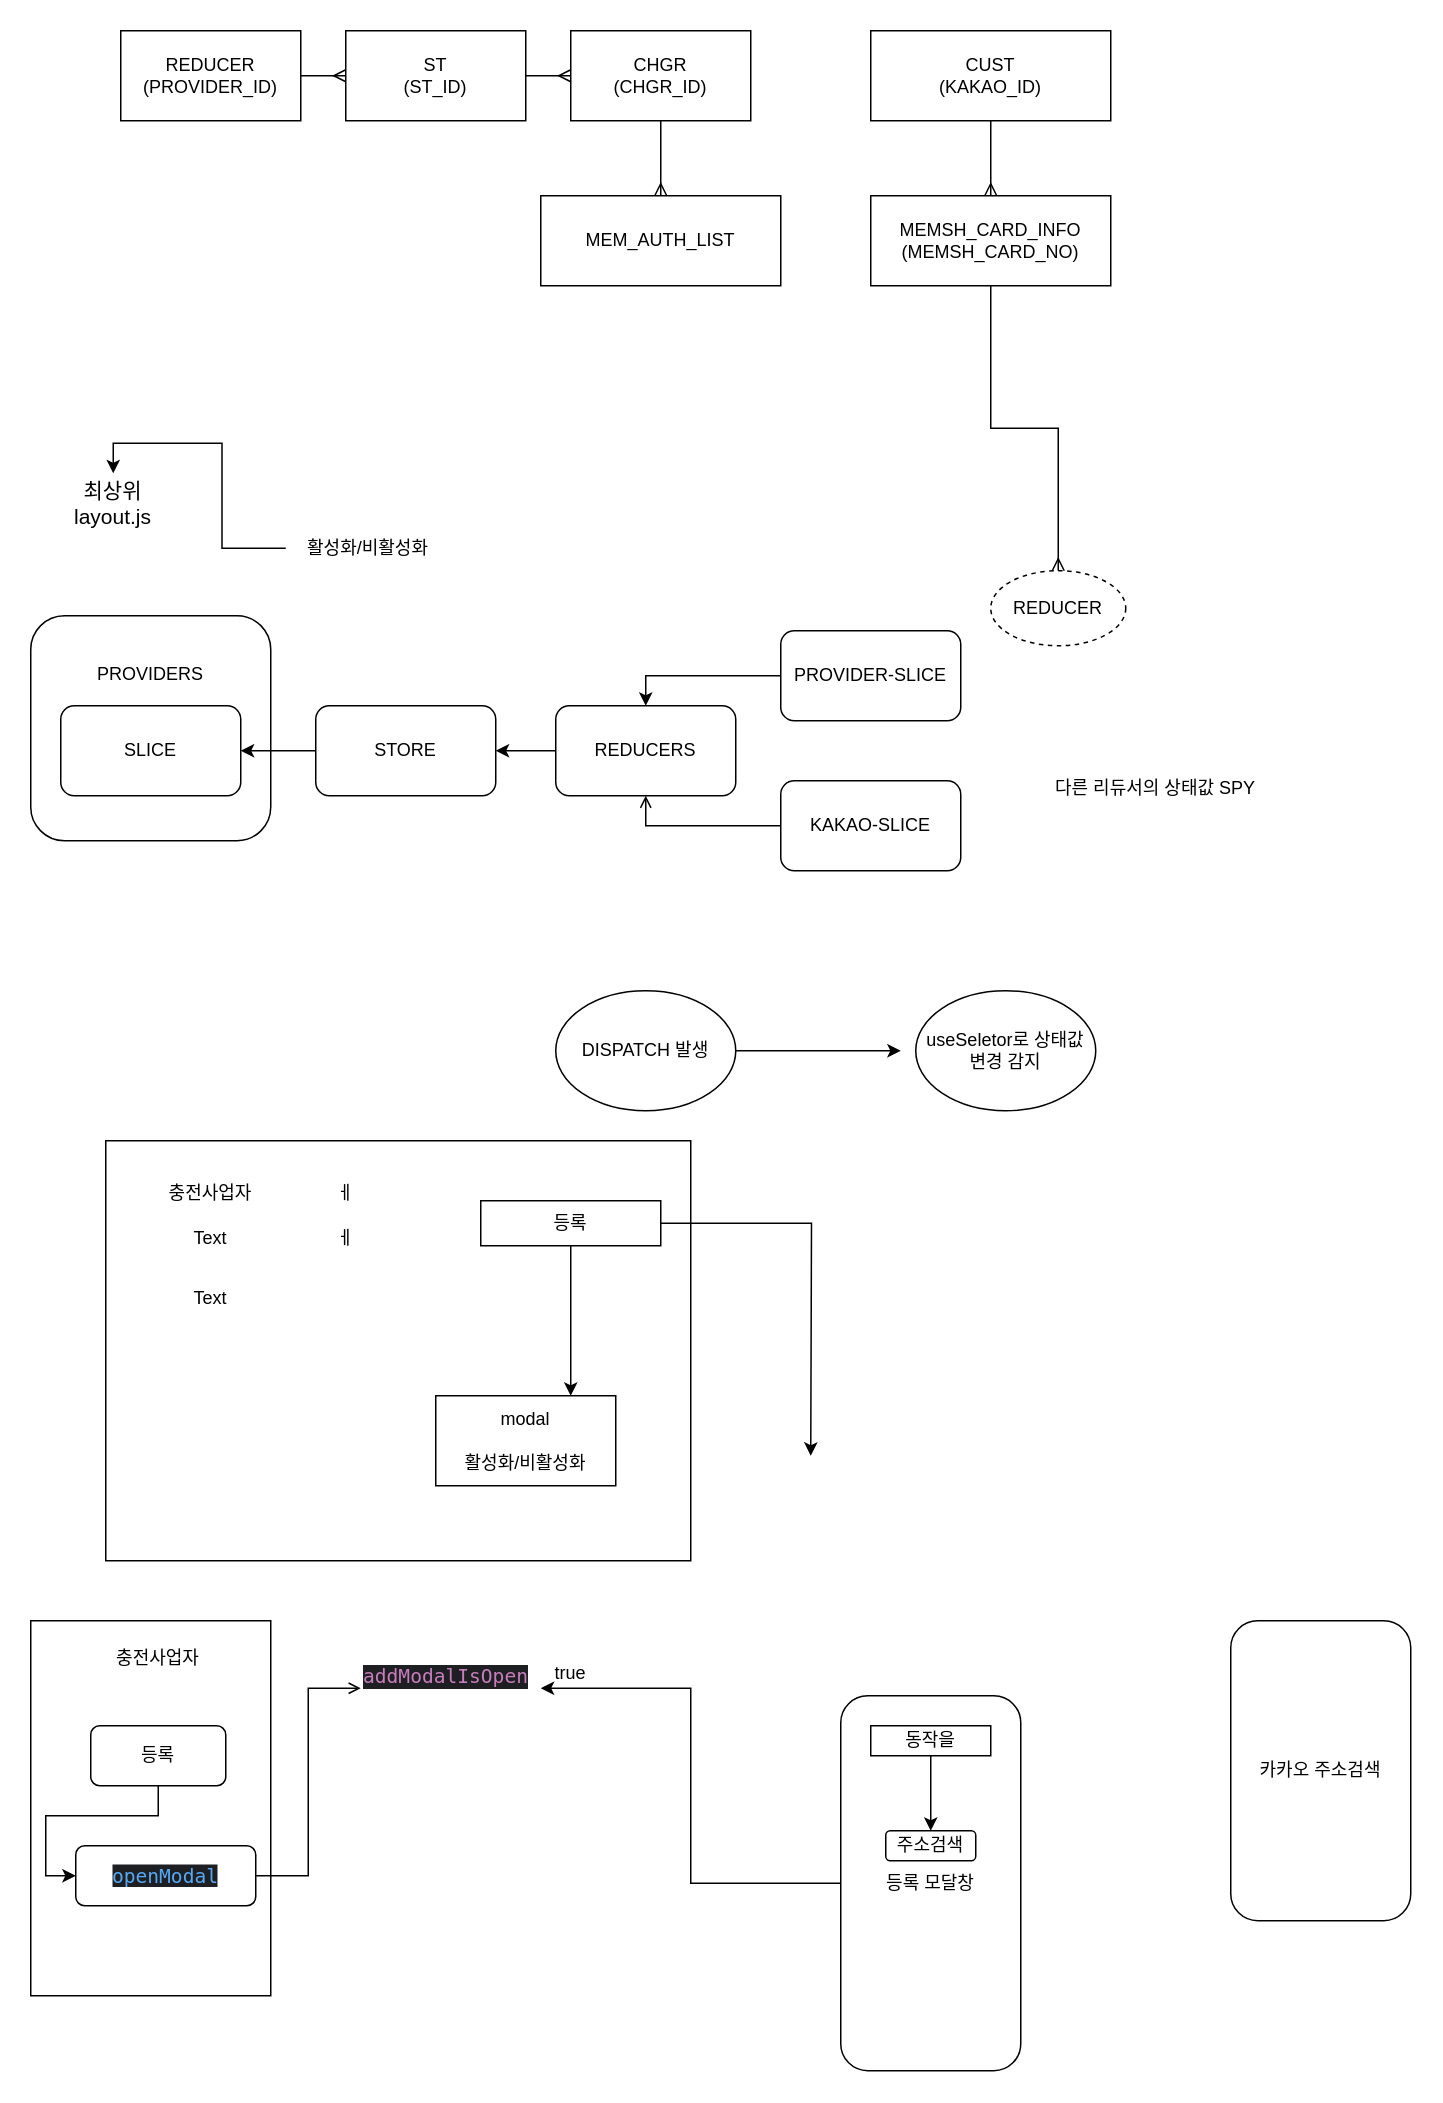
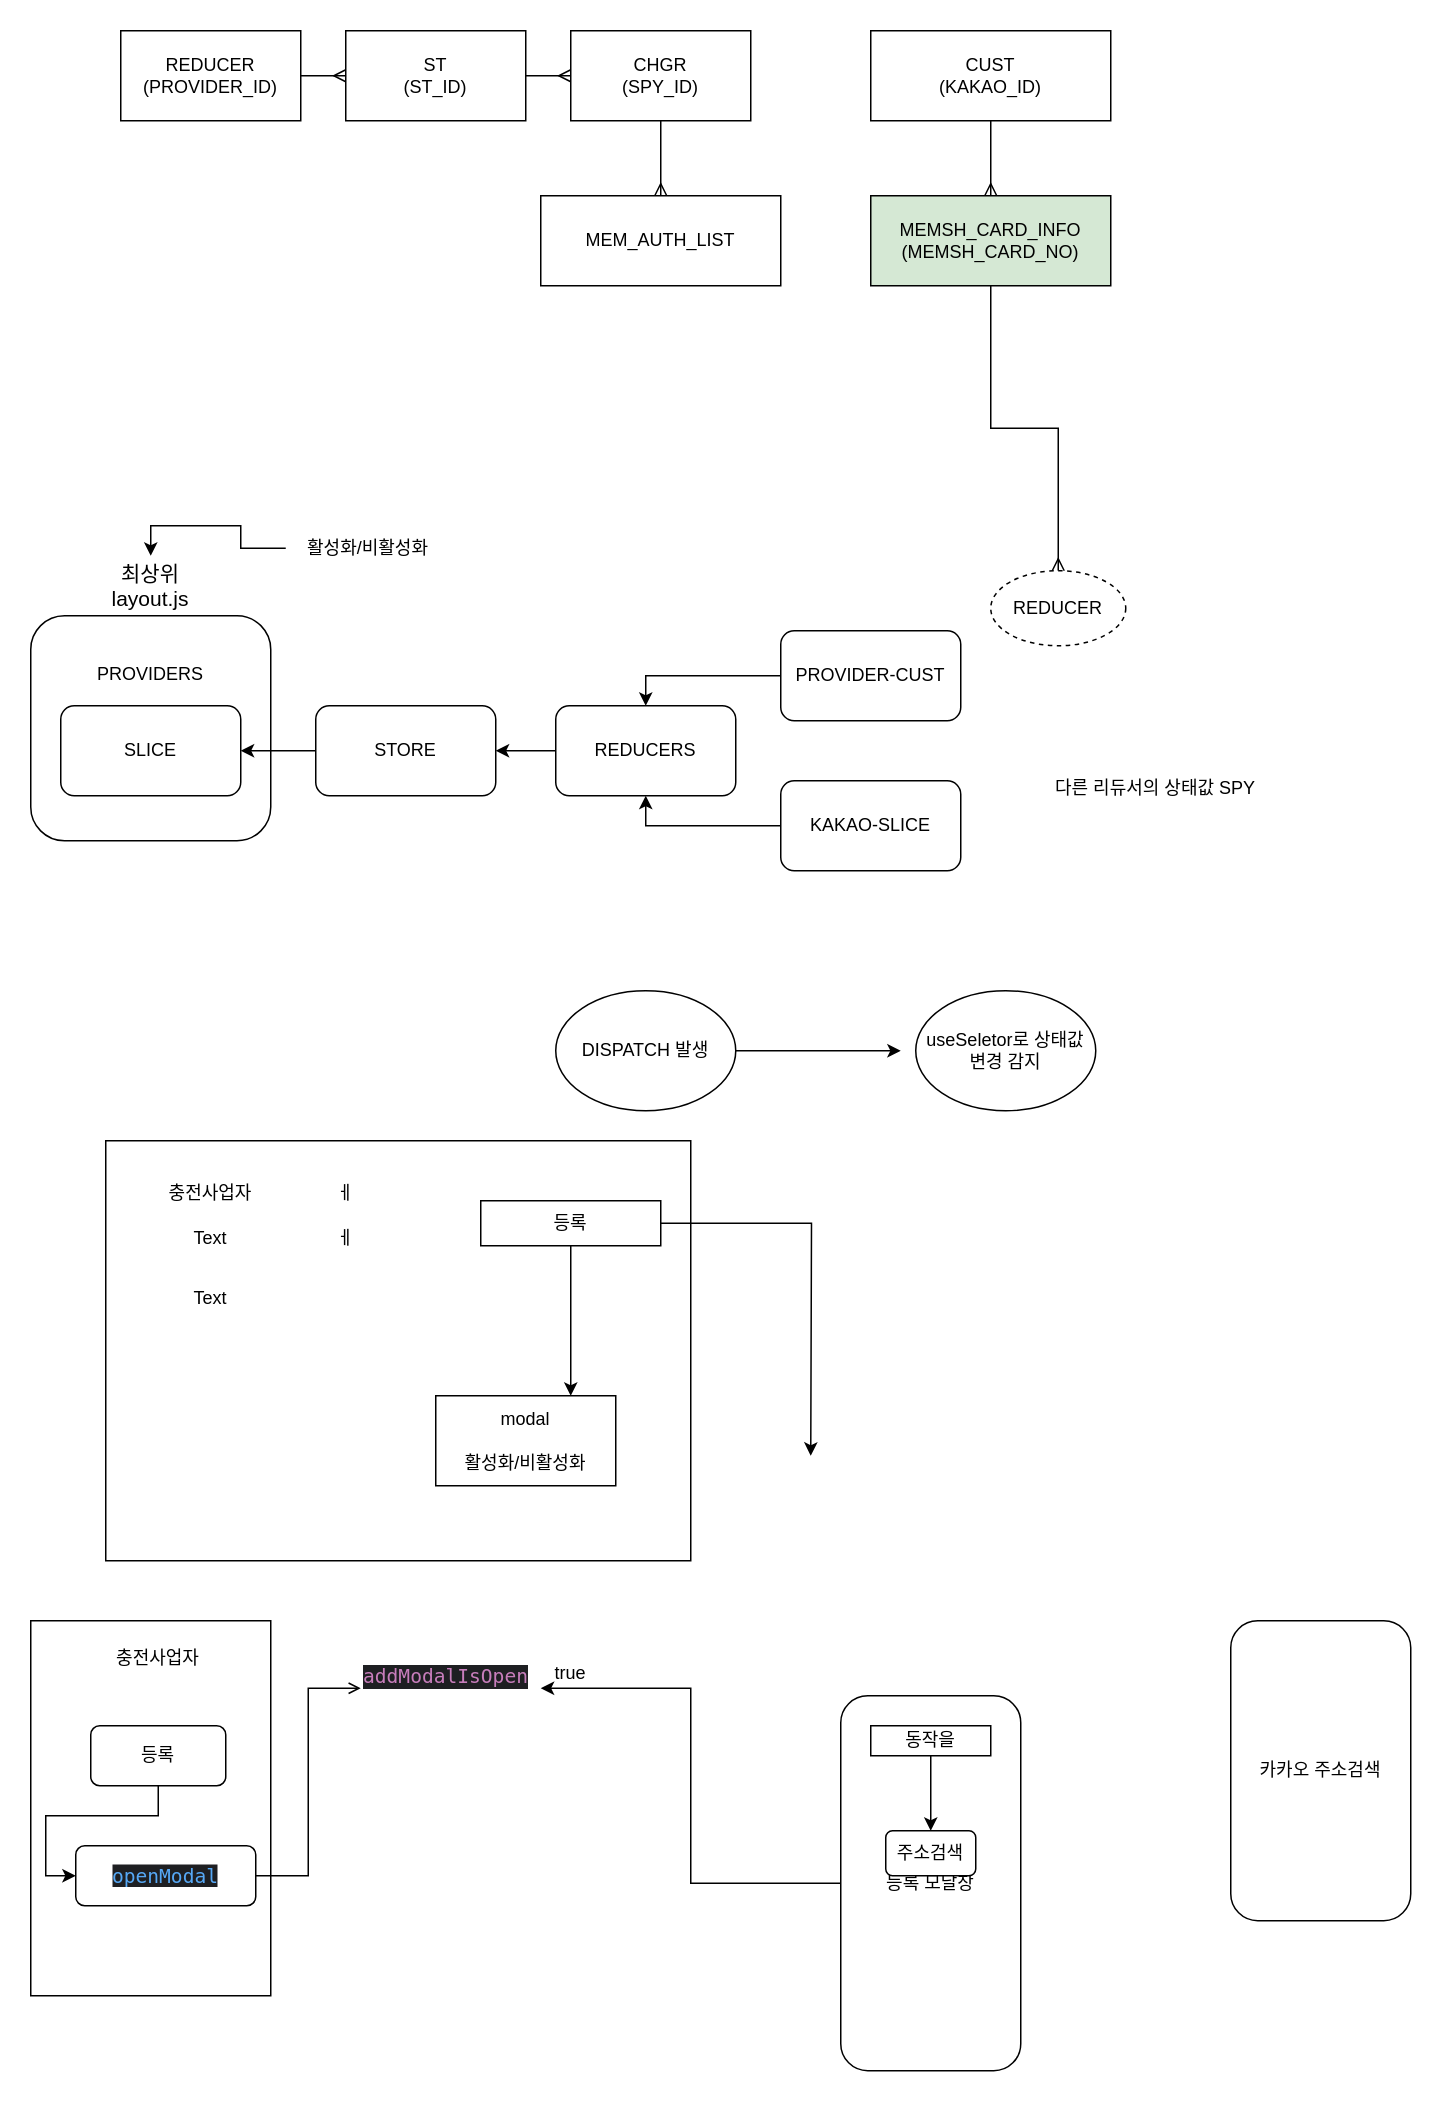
- <mxCell id="9" value="CHGR&lt;br&gt;(CHGR_ID)" style="rounded=0;whiteSpace=wrap;html=1;" parent="1" vertex="1"><mxGeometry x="380" y="20" width="120" height="60" as="geometry" /></mxCell>
+ <mxCell id="9" value="CHGR&lt;br&gt;(SPY_ID)" style="rounded=0;whiteSpace=wrap;html=1;" parent="1" vertex="1"><mxGeometry x="380" y="20" width="120" height="60" as="geometry" /></mxCell>
- <mxCell id="12" value="MEMSH_CARD_INFO&lt;br&gt;(MEMSH_CARD_NO)" style="rounded=0;whiteSpace=wrap;html=1;" parent="1" vertex="1"><mxGeometry x="580" y="130" width="160" height="60" as="geometry" /></mxCell>
+ <mxCell id="12" value="MEMSH_CARD_INFO&lt;br&gt;(MEMSH_CARD_NO)" style="rounded=0;whiteSpace=wrap;html=1;fillColor=#d5e8d4;" parent="1" vertex="1"><mxGeometry x="580" y="130" width="160" height="60" as="geometry" /></mxCell>
- <mxCell id="18" value="최상위 layout.js" style="text;html=1;strokeColor=none;fillColor=none;align=center;verticalAlign=middle;whiteSpace=wrap;rounded=0;fontStyle=0;fontSize=14;" vertex="1" parent="1"><mxGeometry x="45" y="315" width="60" height="40" as="geometry" /></mxCell>
+ <mxCell id="18" value="최상위 layout.js" style="text;html=1;strokeColor=none;fillColor=none;align=center;verticalAlign=middle;whiteSpace=wrap;rounded=0;fontStyle=0;fontSize=14;" vertex="1" parent="1"><mxGeometry x="70" y="370" width="60" height="40" as="geometry" /></mxCell>
- <mxCell id="22" value="PROVIDER-SLICE" style="rounded=1;whiteSpace=wrap;html=1;" vertex="1" parent="1"><mxGeometry x="520" y="420" width="120" height="60" as="geometry" /></mxCell>
+ <mxCell id="22" value="PROVIDER-CUST" style="rounded=1;whiteSpace=wrap;html=1;" vertex="1" parent="1"><mxGeometry x="520" y="420" width="120" height="60" as="geometry" /></mxCell>
- <mxCell id="23" style="edgeStyle=orthogonalEdgeStyle;rounded=0;orthogonalLoop=1;jettySize=auto;html=1;entryX=0.5;entryY=1;entryDx=0;entryDy=0;endArrow=open;" edge="1" parent="1" source="24" target="20"><mxGeometry relative="1" as="geometry" /></mxCell>
+ <mxCell id="23" style="edgeStyle=orthogonalEdgeStyle;rounded=0;orthogonalLoop=1;jettySize=auto;html=1;entryX=0.5;entryY=1;entryDx=0;entryDy=0;" edge="1" parent="1" source="24" target="20"><mxGeometry relative="1" as="geometry" /></mxCell>
- <mxCell id="47" value="주소검색" style="rounded=1;whiteSpace=wrap;html=1;" vertex="1" parent="1"><mxGeometry x="590" y="1220" width="60" height="20" as="geometry" /></mxCell>
+ <mxCell id="47" value="주소검색" style="rounded=1;whiteSpace=wrap;html=1;" vertex="1" parent="1"><mxGeometry x="590" y="1220" width="60" height="30" as="geometry" /></mxCell>
